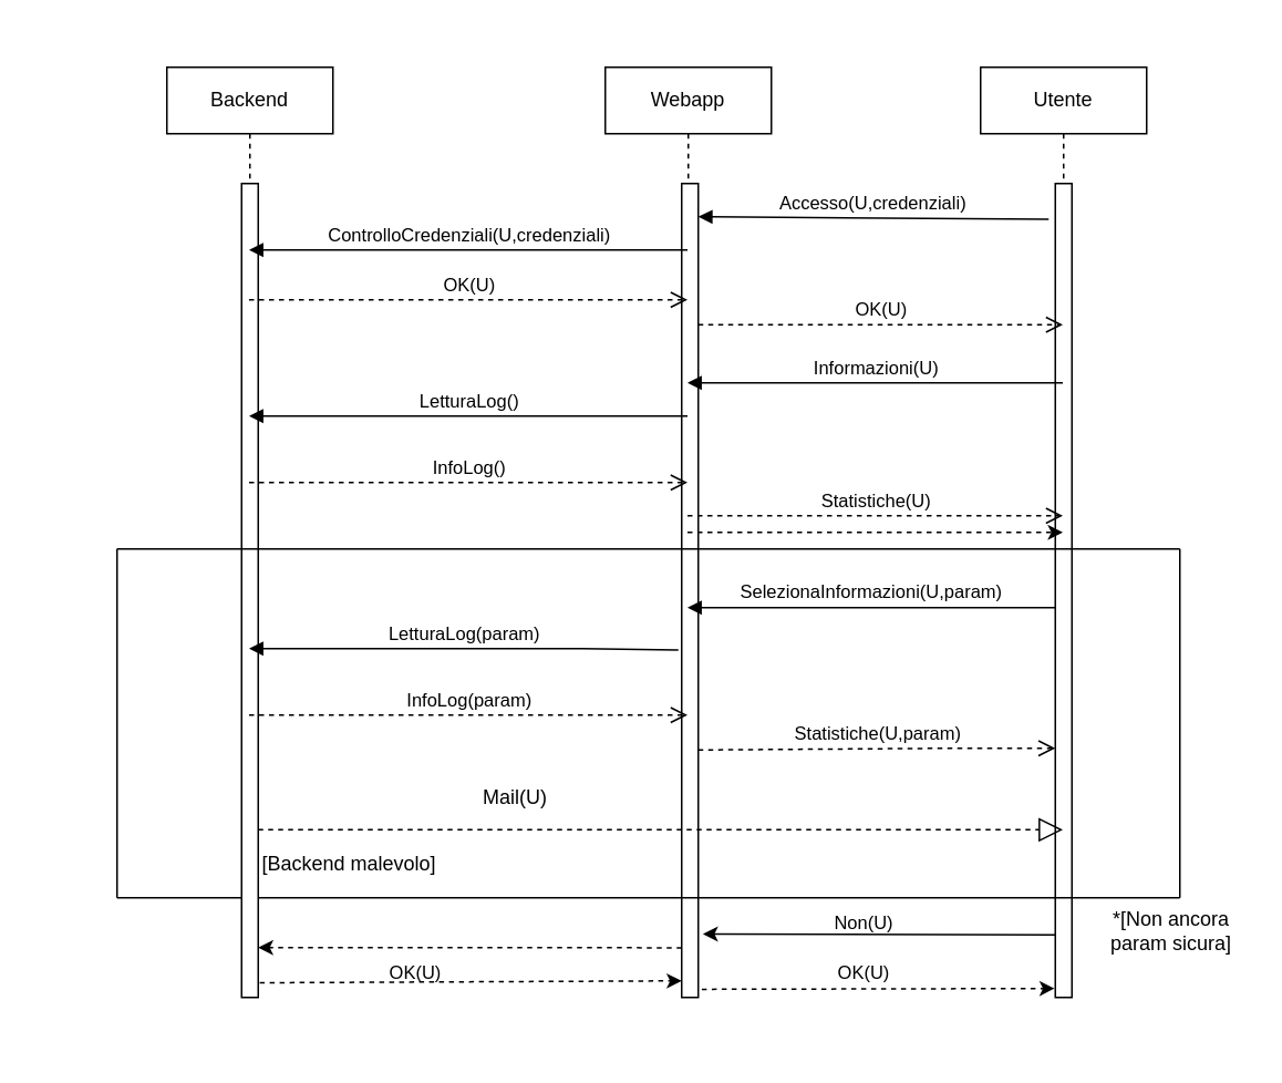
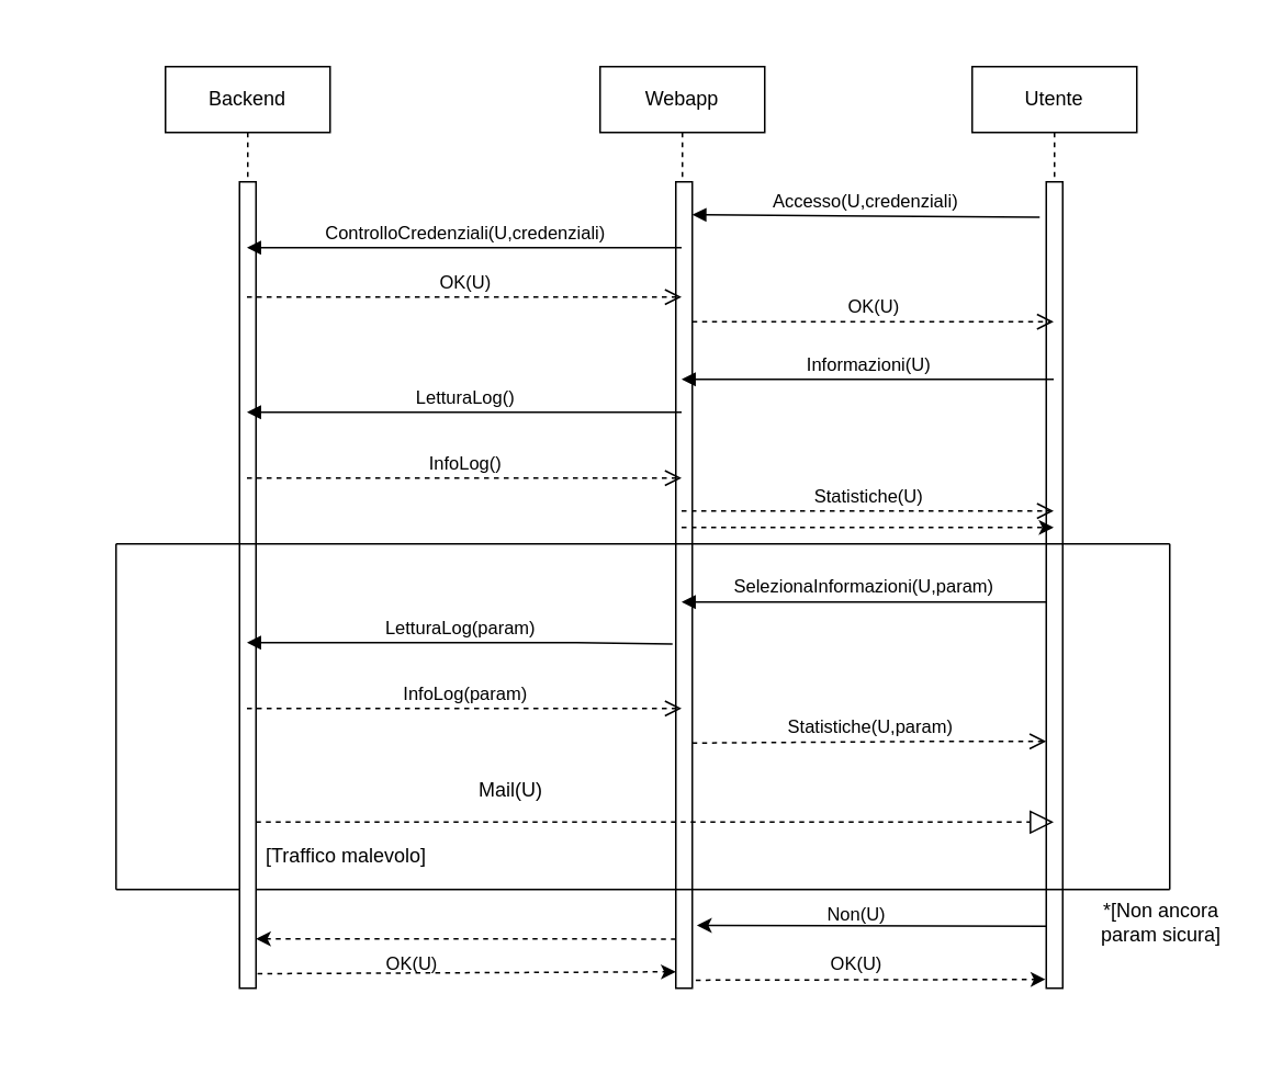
- <mxCell id="22" value="[Backend malevolo]" style="text;html=1;strokeColor=none;fillColor=none;align=center;verticalAlign=middle;whiteSpace=wrap;rounded=0;shadow=0;glass=0;" vertex="1" parent="1"><mxGeometry x="155" y="510" width="110" height="20" as="geometry" /></mxCell>
+ <mxCell id="22" value="[Traffico malevolo]" style="text;html=1;strokeColor=none;fillColor=none;align=center;verticalAlign=middle;whiteSpace=wrap;rounded=0;shadow=0;glass=0;" vertex="1" parent="1"><mxGeometry x="155" y="510" width="110" height="20" as="geometry" /></mxCell>
